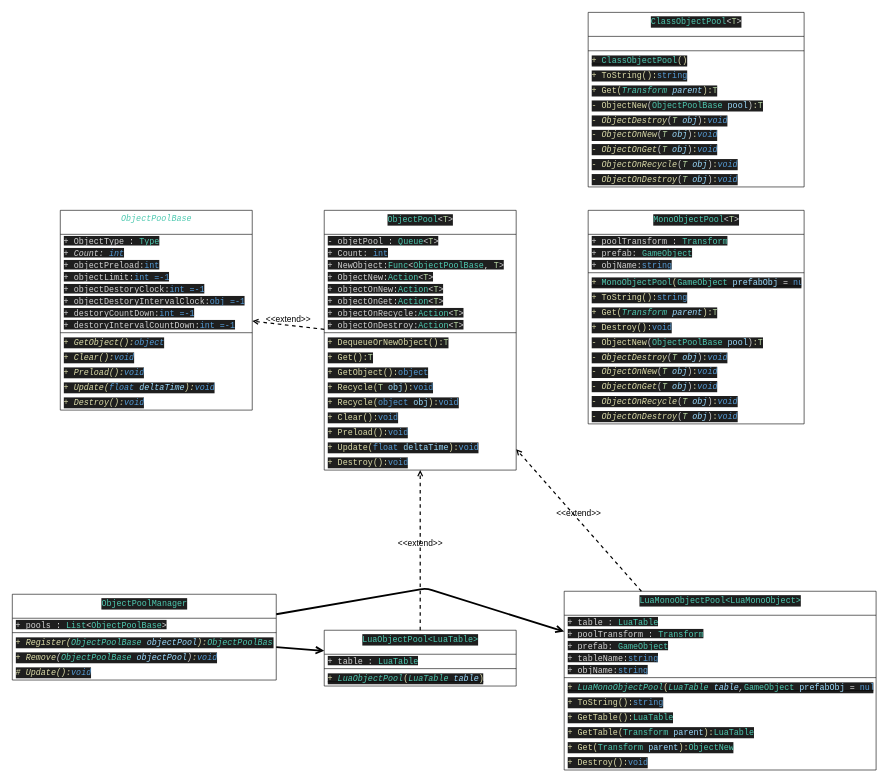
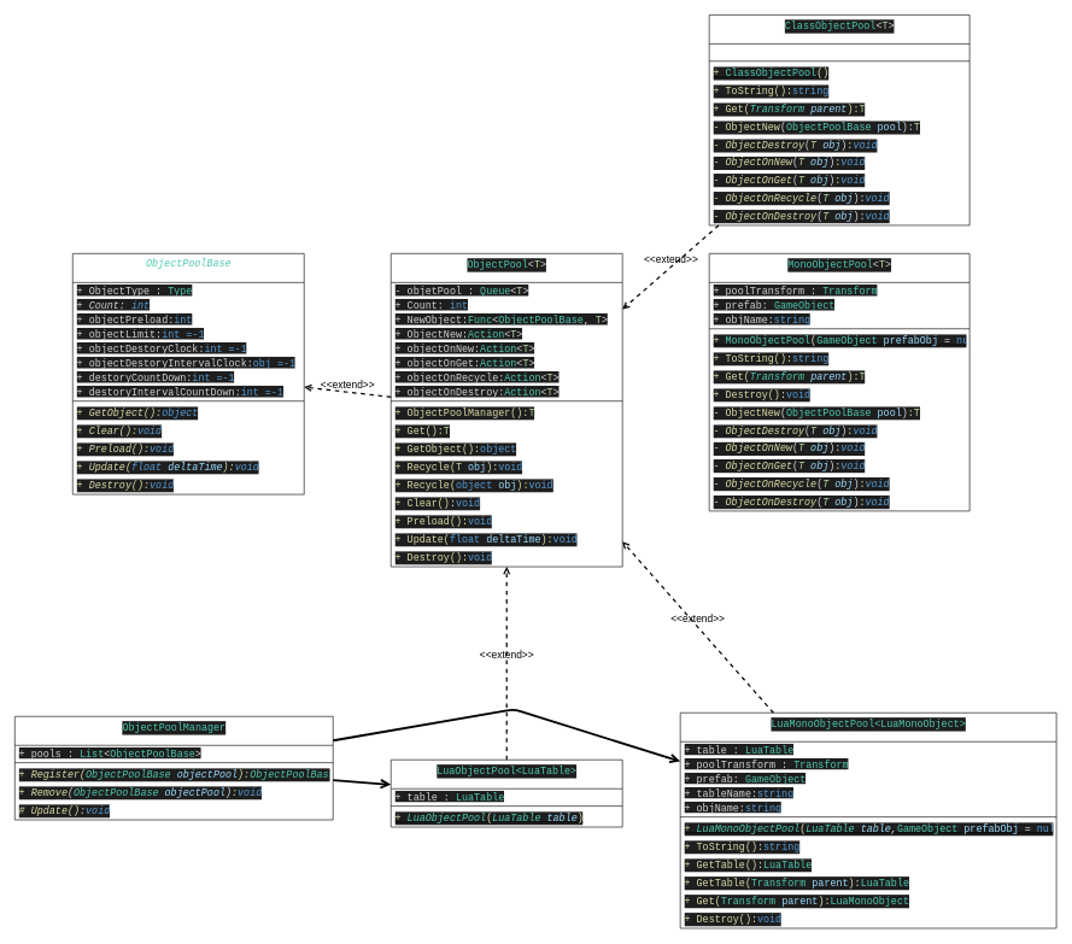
+ <mxCell id="64" value="&amp;lt;&amp;lt;extend&amp;gt;&amp;gt;" style="html=1;verticalAlign=bottom;labelBackgroundColor=none;endArrow=open;endFill=0;dashed=1;strokeWidth=2;fontFamily=Helvetica;labelBorderColor=none;fontStyle=0;fontSize=14;" parent="1" source="52" target="17" edge="1"><mxGeometry width="160" relative="1" as="geometry"><mxPoint x="1020" y="685.955" as="sourcePoint" /><mxPoint x="900" y="695.999" as="targetPoint" /></mxGeometry></mxCell>
- <mxCell id="27" value="&lt;div style=&quot;color: rgb(212 , 212 , 212) ; background-color: rgb(30 , 30 , 30) ; font-family: &amp;#34;consolas&amp;#34; , &amp;#34;courier new&amp;#34; , monospace ; font-size: 14px ; line-height: 19px&quot;&gt;&lt;span style=&quot;font-style: normal&quot;&gt;&lt;span style=&quot;color: #dcdcaa&quot;&gt;+&amp;nbsp;&lt;/span&gt;&lt;span style=&quot;font-family: &amp;#34;consolas&amp;#34; , &amp;#34;courier new&amp;#34; , monospace ; color: rgb(220 , 220 , 170)&quot;&gt;DequeueOrNewObject&lt;/span&gt;&lt;span style=&quot;color: rgb(220 , 220 , 170)&quot;&gt;():&lt;/span&gt;&lt;/span&gt;&lt;span style=&quot;color: rgb(184 , 215 , 163) ; font-family: &amp;#34;consolas&amp;#34; , &amp;#34;courier new&amp;#34; , monospace ; font-style: normal&quot;&gt;T&lt;/span&gt;&lt;/div&gt;" style="text;html=1;strokeColor=none;fillColor=none;align=left;verticalAlign=middle;spacingLeft=4;spacingRight=4;overflow=hidden;rotatable=0;points=[[0,0.5],[1,0.5]];portConstraint=eastwest;fontStyle=2" parent="17" vertex="1"><mxGeometry y="208" width="320" height="25" as="geometry" /></mxCell>
+ <mxCell id="27" value="&lt;div style=&quot;color: rgb(212 , 212 , 212) ; background-color: rgb(30 , 30 , 30) ; font-family: &amp;#34;consolas&amp;#34; , &amp;#34;courier new&amp;#34; , monospace ; font-size: 14px ; line-height: 19px&quot;&gt;&lt;span style=&quot;font-style: normal&quot;&gt;&lt;span style=&quot;color: #dcdcaa&quot;&gt;+&amp;nbsp;&lt;/span&gt;&lt;span style=&quot;font-family: &amp;#34;consolas&amp;#34; , &amp;#34;courier new&amp;#34; , monospace ; color: rgb(220 , 220 , 170)&quot;&gt;ObjectPoolManager&lt;/span&gt;&lt;span style=&quot;color: rgb(220 , 220 , 170)&quot;&gt;():&lt;/span&gt;&lt;/span&gt;&lt;span style=&quot;color: rgb(184 , 215 , 163) ; font-family: &amp;#34;consolas&amp;#34; , &amp;#34;courier new&amp;#34; , monospace ; font-style: normal&quot;&gt;T&lt;/span&gt;&lt;/div&gt;" style="text;html=1;strokeColor=none;fillColor=none;align=left;verticalAlign=middle;spacingLeft=4;spacingRight=4;overflow=hidden;rotatable=0;points=[[0,0.5],[1,0.5]];portConstraint=eastwest;fontStyle=2" parent="17" vertex="1"><mxGeometry y="208" width="320" height="25" as="geometry" /></mxCell>
- <mxCell id="76" value="&lt;div style=&quot;color: rgb(212 , 212 , 212) ; background-color: rgb(30 , 30 , 30) ; font-family: &amp;#34;consolas&amp;#34; , &amp;#34;courier new&amp;#34; , monospace ; font-size: 14px ; line-height: 19px&quot;&gt;&lt;span style=&quot;font-style: normal&quot;&gt;&lt;span style=&quot;color: rgb(220 , 220 , 170)&quot;&gt;+&amp;nbsp;&lt;/span&gt;&lt;span style=&quot;color: rgb(220 , 220 , 170) ; font-family: &amp;#34;consolas&amp;#34; , &amp;#34;courier new&amp;#34; , monospace&quot;&gt;Get&lt;/span&gt;&lt;span style=&quot;color: rgb(220 , 220 , 170)&quot;&gt;(&lt;/span&gt;&lt;span style=&quot;font-family: &amp;#34;consolas&amp;#34; , &amp;#34;courier new&amp;#34; , monospace ; color: rgb(78 , 201 , 176)&quot;&gt;Transform&lt;/span&gt;&lt;span style=&quot;font-family: &amp;#34;consolas&amp;#34; , &amp;#34;courier new&amp;#34; , monospace&quot;&gt; &lt;/span&gt;&lt;span style=&quot;font-family: &amp;#34;consolas&amp;#34; , &amp;#34;courier new&amp;#34; , monospace ; color: rgb(156 , 220 , 254)&quot;&gt;parent&lt;/span&gt;&lt;span style=&quot;color: rgb(220 , 220 , 170)&quot;&gt;):&lt;/span&gt;&lt;span style=&quot;color: rgb(78 , 201 , 176) ; font-family: &amp;#34;consolas&amp;#34; , &amp;#34;courier new&amp;#34; , monospace&quot;&gt;ObjectNew&lt;/span&gt;&lt;/span&gt;&lt;/div&gt;" style="text;html=1;strokeColor=none;fillColor=none;align=left;verticalAlign=middle;spacingLeft=4;spacingRight=4;overflow=hidden;rotatable=0;points=[[0,0.5],[1,0.5]];portConstraint=eastwest;fontStyle=2" parent="65" vertex="1"><mxGeometry y="248" width="520" height="25" as="geometry" /></mxCell>
+ <mxCell id="76" value="&lt;div style=&quot;color: rgb(212 , 212 , 212) ; background-color: rgb(30 , 30 , 30) ; font-family: &amp;#34;consolas&amp;#34; , &amp;#34;courier new&amp;#34; , monospace ; font-size: 14px ; line-height: 19px&quot;&gt;&lt;span style=&quot;font-style: normal&quot;&gt;&lt;span style=&quot;color: rgb(220 , 220 , 170)&quot;&gt;+&amp;nbsp;&lt;/span&gt;&lt;span style=&quot;color: rgb(220 , 220 , 170) ; font-family: &amp;#34;consolas&amp;#34; , &amp;#34;courier new&amp;#34; , monospace&quot;&gt;Get&lt;/span&gt;&lt;span style=&quot;color: rgb(220 , 220 , 170)&quot;&gt;(&lt;/span&gt;&lt;span style=&quot;font-family: &amp;#34;consolas&amp;#34; , &amp;#34;courier new&amp;#34; , monospace ; color: rgb(78 , 201 , 176)&quot;&gt;Transform&lt;/span&gt;&lt;span style=&quot;font-family: &amp;#34;consolas&amp;#34; , &amp;#34;courier new&amp;#34; , monospace&quot;&gt; &lt;/span&gt;&lt;span style=&quot;font-family: &amp;#34;consolas&amp;#34; , &amp;#34;courier new&amp;#34; , monospace ; color: rgb(156 , 220 , 254)&quot;&gt;parent&lt;/span&gt;&lt;span style=&quot;color: rgb(220 , 220 , 170)&quot;&gt;):&lt;/span&gt;&lt;span style=&quot;color: rgb(78 , 201 , 176) ; font-family: &amp;#34;consolas&amp;#34; , &amp;#34;courier new&amp;#34; , monospace&quot;&gt;LuaMonoObject&lt;/span&gt;&lt;/span&gt;&lt;/div&gt;" style="text;html=1;strokeColor=none;fillColor=none;align=left;verticalAlign=middle;spacingLeft=4;spacingRight=4;overflow=hidden;rotatable=0;points=[[0,0.5],[1,0.5]];portConstraint=eastwest;fontStyle=2" parent="65" vertex="1"><mxGeometry y="248" width="520" height="25" as="geometry" /></mxCell>
